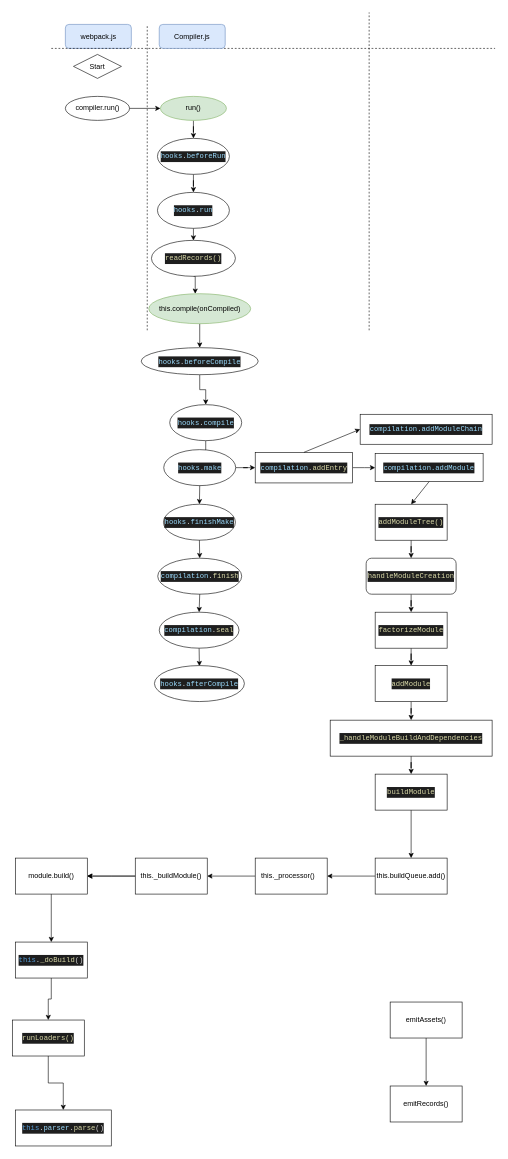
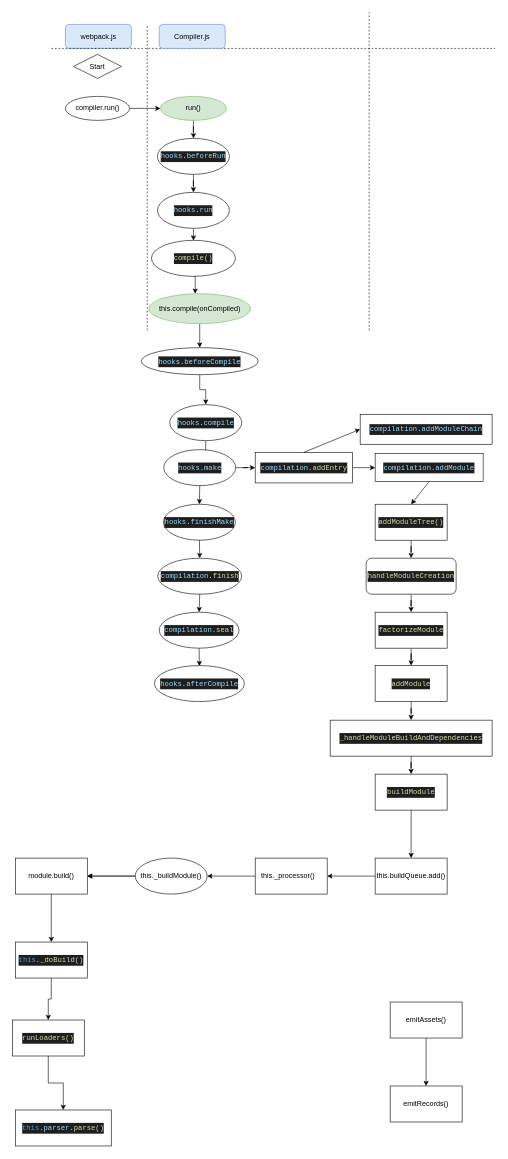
- <mxCell id="17" value="&lt;div style=&quot;color: rgb(212, 212, 212); background-color: rgb(30, 30, 30); font-family: Menlo, Monaco, &amp;quot;Courier New&amp;quot;, monospace; line-height: 18px;&quot;&gt;&lt;span style=&quot;color: #dcdcaa;&quot;&gt;readRecords()&lt;/span&gt;&lt;/div&gt;" style="ellipse;whiteSpace=wrap;html=1;" vertex="1" parent="1"><mxGeometry x="252" y="400" width="140" height="60" as="geometry" /></mxCell>
+ <mxCell id="17" value="&lt;div style=&quot;color: rgb(212, 212, 212); background-color: rgb(30, 30, 30); font-family: Menlo, Monaco, &amp;quot;Courier New&amp;quot;, monospace; line-height: 18px;&quot;&gt;&lt;span style=&quot;color: #dcdcaa;&quot;&gt;compile()&lt;/span&gt;&lt;/div&gt;" style="ellipse;whiteSpace=wrap;html=1;" vertex="1" parent="1"><mxGeometry x="252" y="400" width="140" height="60" as="geometry" /></mxCell>
- <mxCell id="60" value="this._buildModule()" style="whiteSpace=wrap;html=1;" vertex="1" parent="1"><mxGeometry x="225" y="1430" width="120" height="60" as="geometry" /></mxCell>
+ <mxCell id="60" value="this._buildModule()" style="ellipse;whiteSpace=wrap;html=1;" vertex="1" parent="1"><mxGeometry x="225" y="1430" width="120" height="60" as="geometry" /></mxCell>
